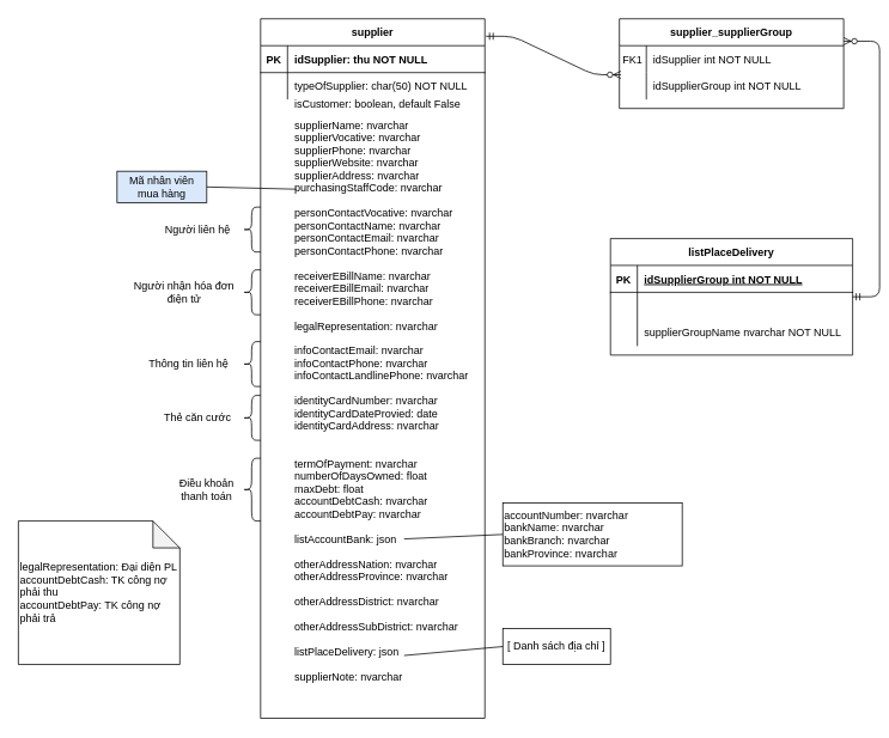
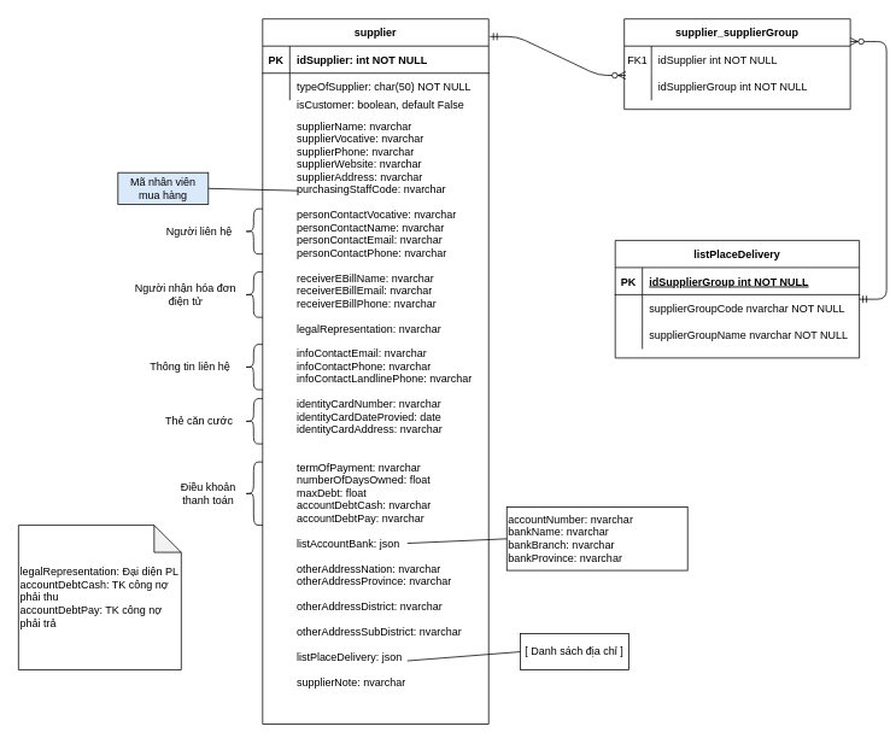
- <mxCell id="22" value="idSupplier: thu NOT NULL " style="shape=partialRectangle;overflow=hidden;connectable=0;fillColor=none;top=0;left=0;bottom=0;right=0;align=left;spacingLeft=6;fontStyle=1;" parent="20" vertex="1"><mxGeometry x="30" width="220" height="30" as="geometry" /></mxCell>
+ <mxCell id="22" value="idSupplier: int NOT NULL " style="shape=partialRectangle;overflow=hidden;connectable=0;fillColor=none;top=0;left=0;bottom=0;right=0;align=left;spacingLeft=6;fontStyle=1;" parent="20" vertex="1"><mxGeometry x="30" width="220" height="30" as="geometry" /></mxCell>
+ <mxCell id="15" value="supplierGroupCode nvarchar NOT NULL" style="shape=partialRectangle;overflow=hidden;connectable=0;fillColor=none;top=0;left=0;bottom=0;right=0;align=left;spacingLeft=6;" parent="13" vertex="1"><mxGeometry x="30" width="240" height="30" as="geometry" /></mxCell>
- <mxCell id="42" value="[ Danh sách địa chỉ ]" style="rounded=0;whiteSpace=wrap;html=1;" vertex="1" parent="1"><mxGeometry x="560" y="700" width="120" height="40" as="geometry" /></mxCell>
+ <mxCell id="42" value="[ Danh sách địa chỉ ]" style="rounded=0;whiteSpace=wrap;html=1;" vertex="1" parent="1"><mxGeometry x="575" y="700" width="120" height="40" as="geometry" /></mxCell>
